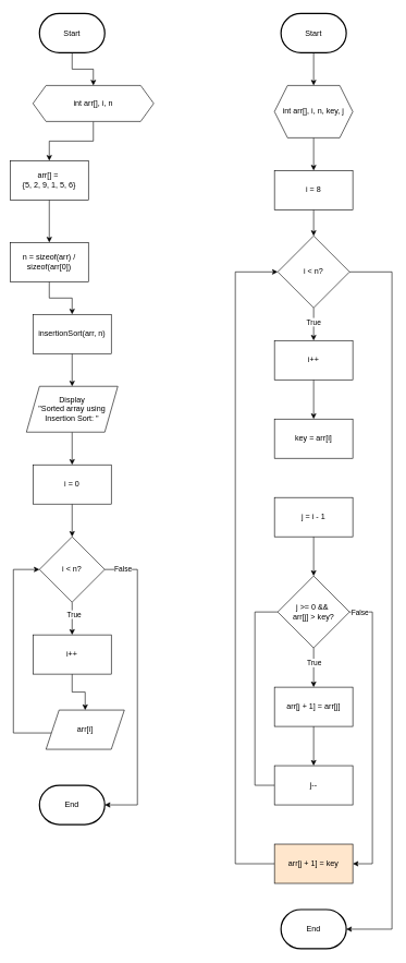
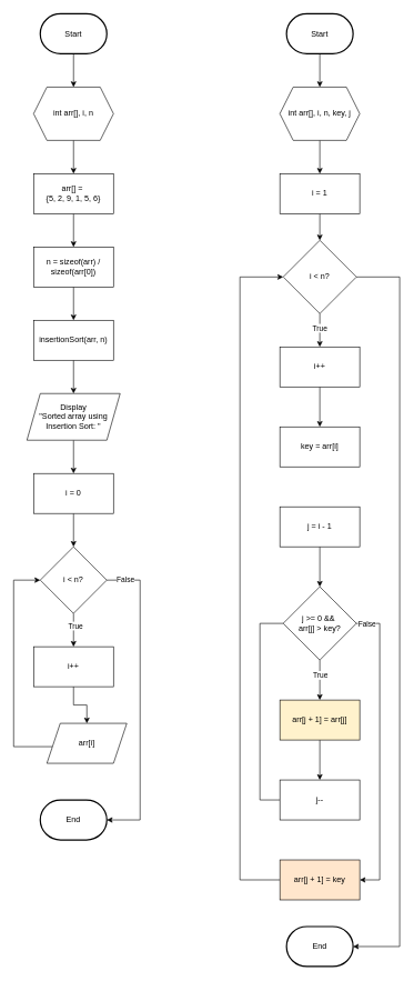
- <mxCell id="7" value="&lt;font style=&quot;font-size: 12px;&quot;&gt;int arr[], i, n&lt;/font&gt;" style="shape=hexagon;perimeter=hexagonPerimeter2;whiteSpace=wrap;html=1;fixedSize=1;" vertex="1" parent="1"><mxGeometry x="50" y="130" width="185" height="55" as="geometry" /></mxCell>
+ <mxCell id="7" value="&lt;font style=&quot;font-size: 12px;&quot;&gt;int arr[], i, n&lt;/font&gt;" style="shape=hexagon;perimeter=hexagonPerimeter2;whiteSpace=wrap;html=1;fixedSize=1;" vertex="1" parent="1"><mxGeometry x="50" y="130" width="120" height="80" as="geometry" /></mxCell>
- <mxCell id="12" value="arr[] =&amp;nbsp;&lt;div&gt;{5, 2, 9, 1, 5, 6}&lt;/div&gt;" style="rounded=0;whiteSpace=wrap;html=1;" vertex="1" parent="1"><mxGeometry x="15" y="245" width="120" height="60" as="geometry" /></mxCell>
+ <mxCell id="12" value="arr[] =&amp;nbsp;&lt;div&gt;{5, 2, 9, 1, 5, 6}&lt;/div&gt;" style="rounded=0;whiteSpace=wrap;html=1;" vertex="1" parent="1"><mxGeometry x="50" y="260" width="120" height="60" as="geometry" /></mxCell>
- <mxCell id="34" value="i = 8" style="rounded=0;whiteSpace=wrap;html=1;" vertex="1" parent="1"><mxGeometry x="420" y="260" width="120" height="60" as="geometry" /></mxCell>
+ <mxCell id="34" value="i = 1" style="rounded=0;whiteSpace=wrap;html=1;" vertex="1" parent="1"><mxGeometry x="420" y="260" width="120" height="60" as="geometry" /></mxCell>
- <mxCell id="14" value="n = sizeof(arr) / sizeof(arr[0])" style="rounded=0;whiteSpace=wrap;html=1;" vertex="1" parent="1"><mxGeometry x="15" y="370" width="120" height="60" as="geometry" /></mxCell>
+ <mxCell id="14" value="n = sizeof(arr) / sizeof(arr[0])" style="rounded=0;whiteSpace=wrap;html=1;" vertex="1" parent="1"><mxGeometry x="50" y="370" width="120" height="60" as="geometry" /></mxCell>
- <mxCell id="46" value="arr[j + 1] = arr[j]" style="rounded=0;whiteSpace=wrap;html=1;" vertex="1" parent="1"><mxGeometry x="420" y="1050" width="120" height="60" as="geometry" /></mxCell>
+ <mxCell id="46" value="arr[j + 1] = arr[j]" style="rounded=0;whiteSpace=wrap;html=1;fillColor=#fff2cc;" vertex="1" parent="1"><mxGeometry x="420" y="1050" width="120" height="60" as="geometry" /></mxCell>
